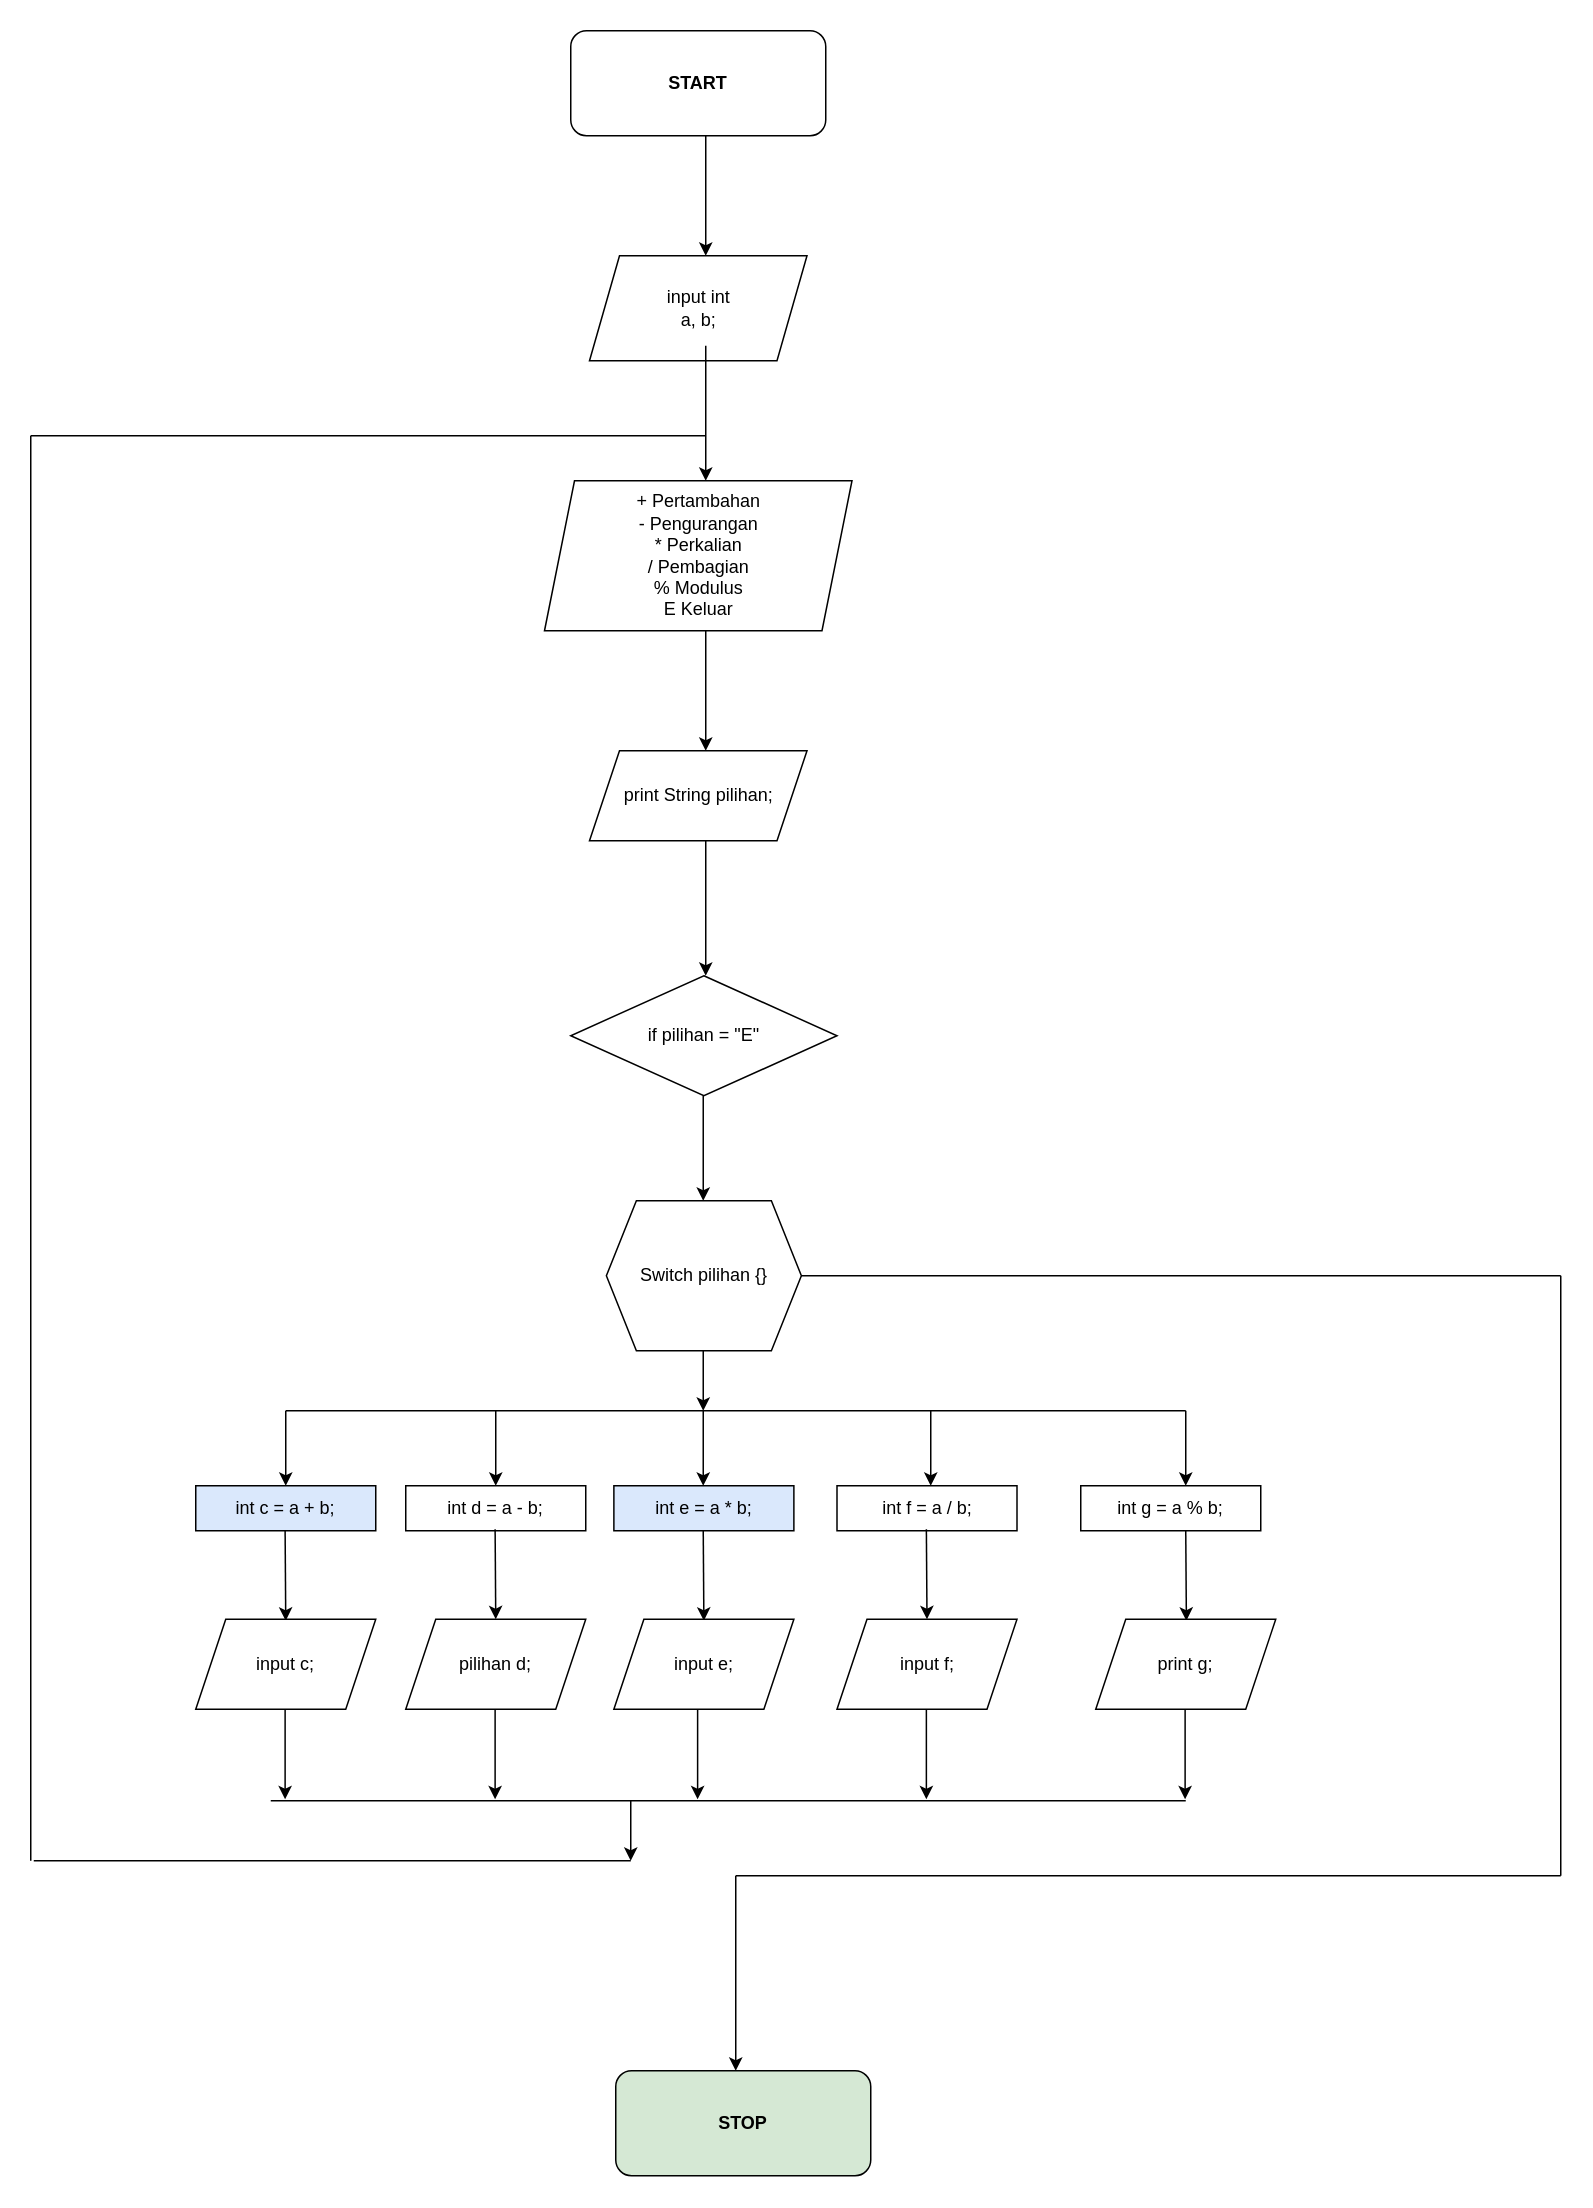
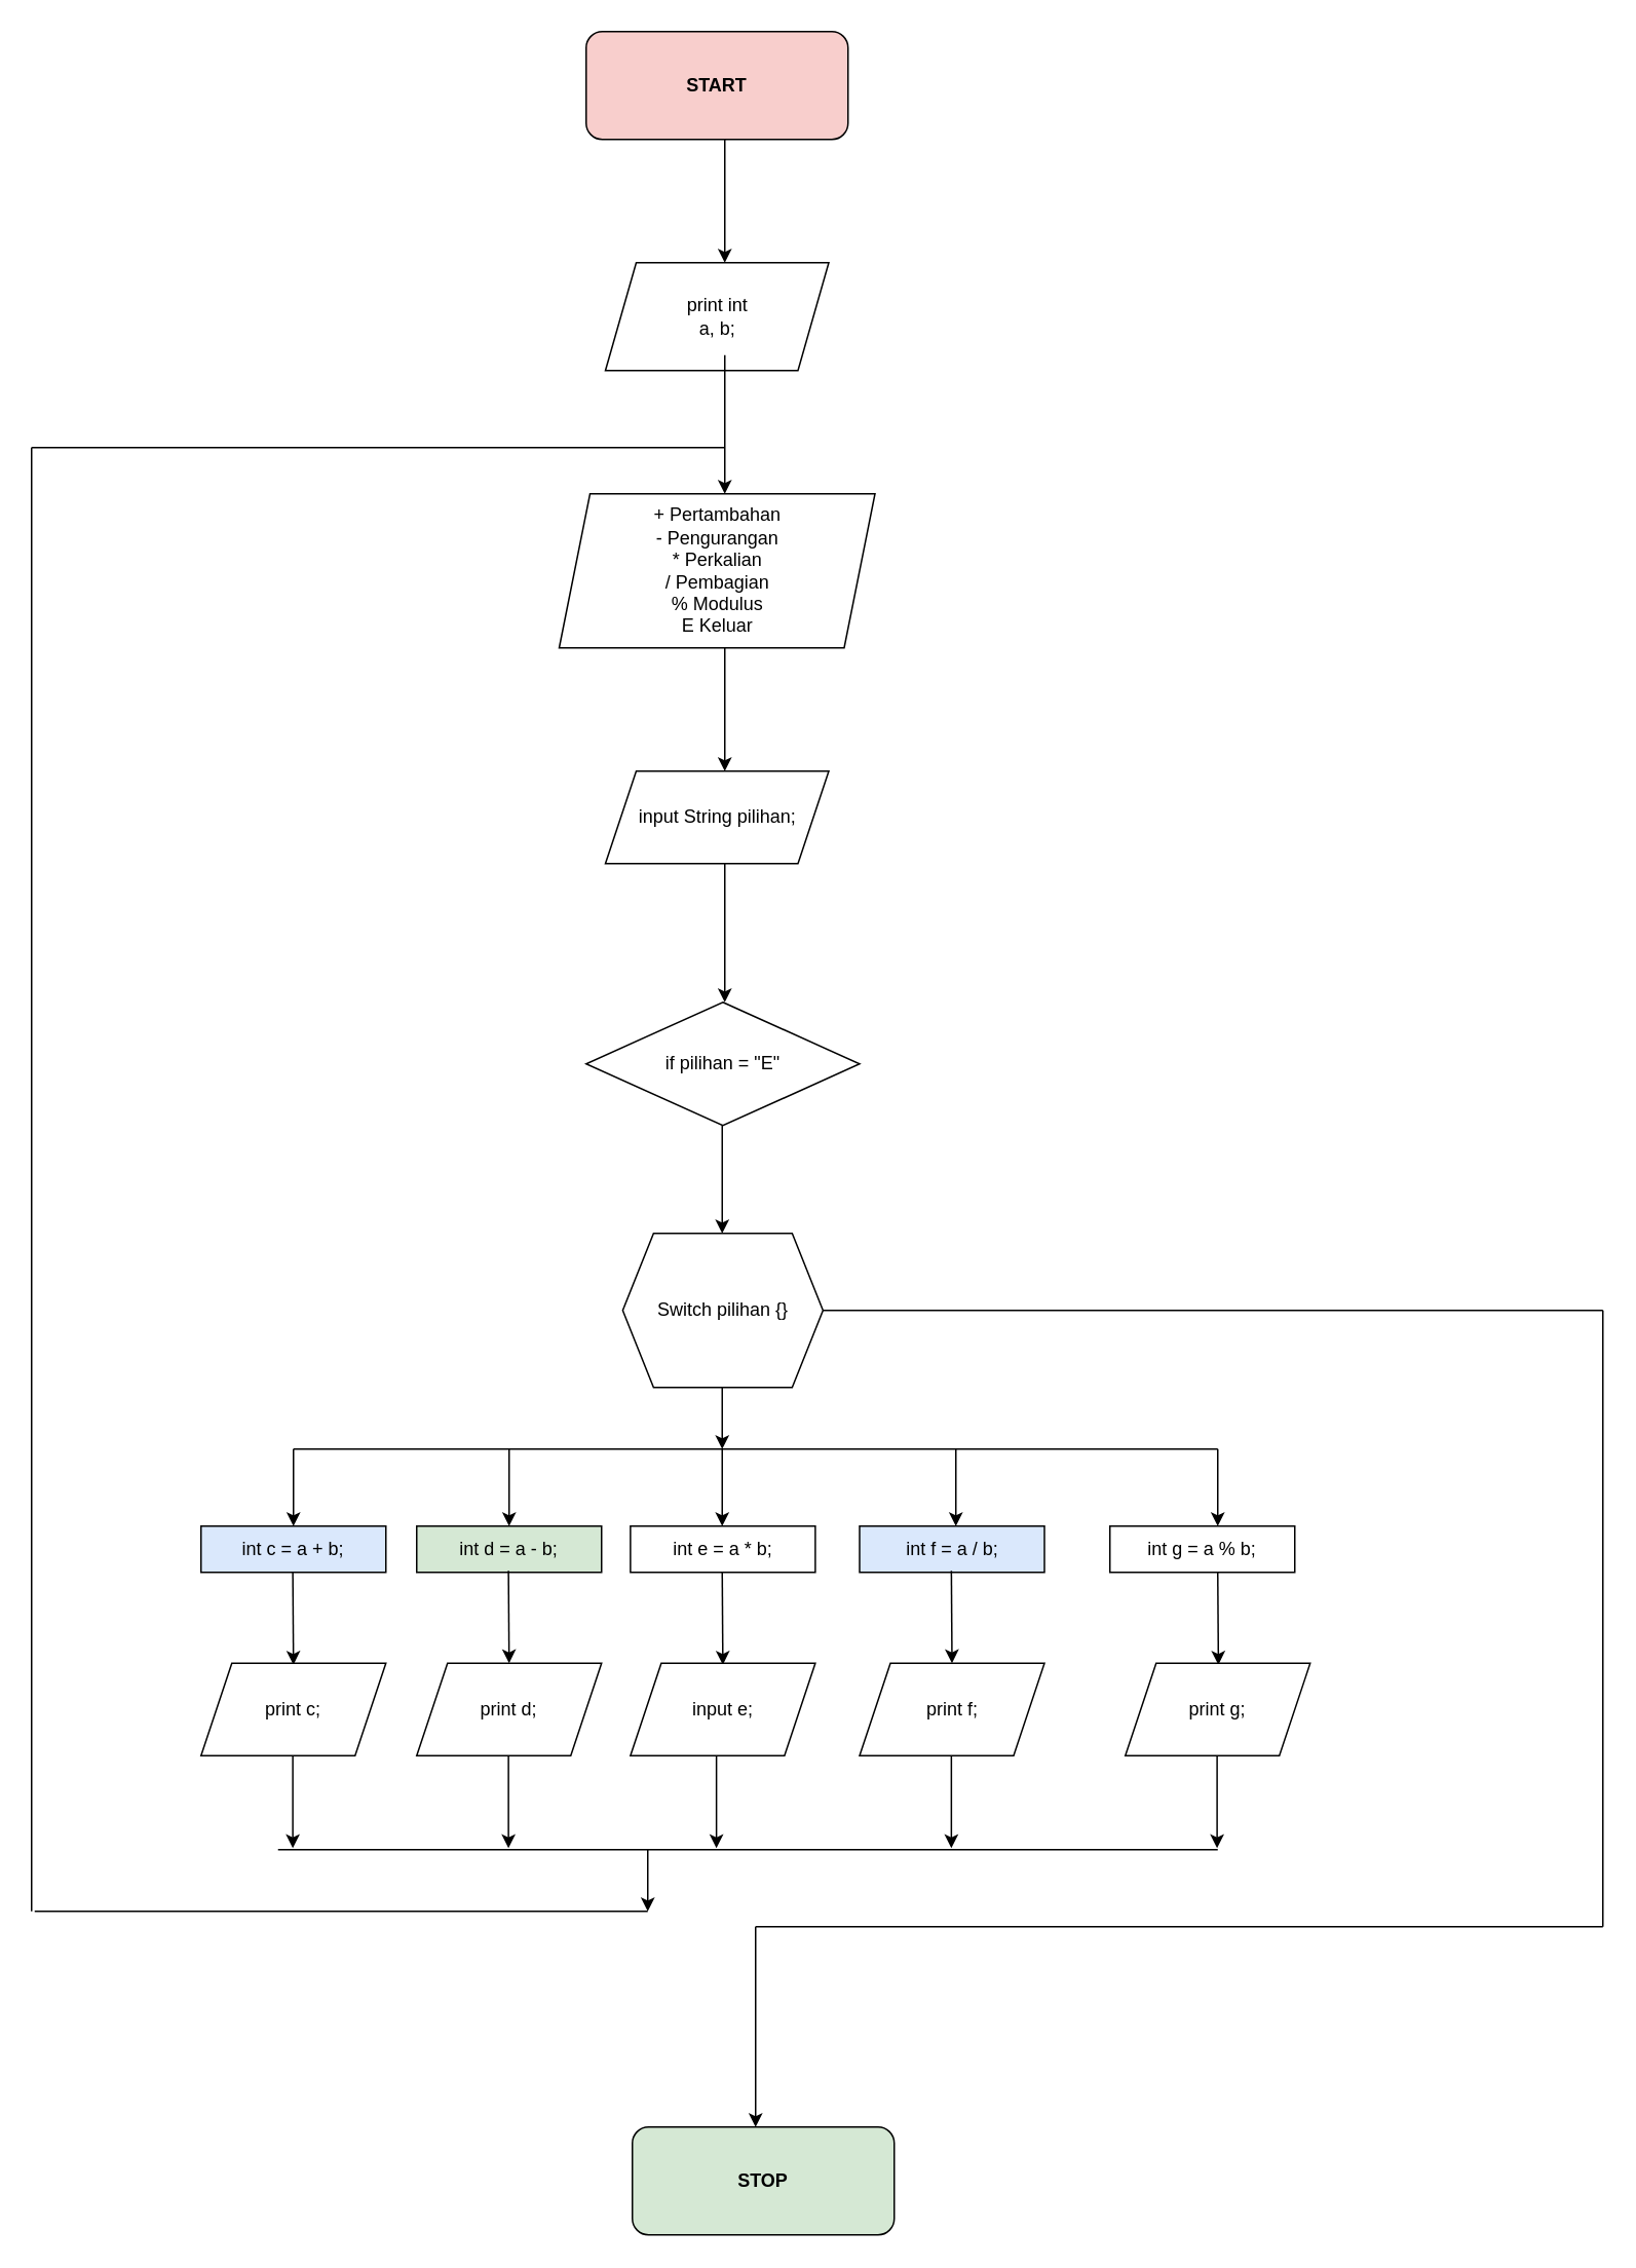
- <mxCell id="2" value="&lt;b&gt;START&lt;/b&gt;" style="rounded=1;whiteSpace=wrap;html=1;" vertex="1" parent="1"><mxGeometry x="380" y="20" width="170" height="70" as="geometry" /></mxCell>
+ <mxCell id="2" value="&lt;b&gt;START&lt;/b&gt;" style="rounded=1;whiteSpace=wrap;html=1;fillColor=#f8cecc;" vertex="1" parent="1"><mxGeometry x="380" y="20" width="170" height="70" as="geometry" /></mxCell>
- <mxCell id="4" value="input int&lt;br&gt;a, b;" style="shape=parallelogram;perimeter=parallelogramPerimeter;whiteSpace=wrap;html=1;fixedSize=1;" vertex="1" parent="1"><mxGeometry x="392.5" y="170" width="145" height="70" as="geometry" /></mxCell>
+ <mxCell id="4" value="print int&lt;br&gt;a, b;" style="shape=parallelogram;perimeter=parallelogramPerimeter;whiteSpace=wrap;html=1;fixedSize=1;" vertex="1" parent="1"><mxGeometry x="392.5" y="170" width="145" height="70" as="geometry" /></mxCell>
- <mxCell id="8" value="print String pilihan;" style="shape=parallelogram;perimeter=parallelogramPerimeter;whiteSpace=wrap;html=1;fixedSize=1;" vertex="1" parent="1"><mxGeometry x="392.5" y="500" width="145" height="60" as="geometry" /></mxCell>
+ <mxCell id="8" value="input String pilihan;" style="shape=parallelogram;perimeter=parallelogramPerimeter;whiteSpace=wrap;html=1;fixedSize=1;" vertex="1" parent="1"><mxGeometry x="392.5" y="500" width="145" height="60" as="geometry" /></mxCell>
- <mxCell id="18" value="int d = a - b;" style="rounded=0;whiteSpace=wrap;html=1;" vertex="1" parent="1"><mxGeometry x="270" y="990" width="120" height="30" as="geometry" /></mxCell>
+ <mxCell id="18" value="int d = a - b;" style="rounded=0;whiteSpace=wrap;html=1;fillColor=#d5e8d4;" vertex="1" parent="1"><mxGeometry x="270" y="990" width="120" height="30" as="geometry" /></mxCell>
- <mxCell id="20" value="int e = a * b;" style="rounded=0;whiteSpace=wrap;html=1;fillColor=#dae8fc;" vertex="1" parent="1"><mxGeometry x="408.75" y="990" width="120" height="30" as="geometry" /></mxCell>
+ <mxCell id="20" value="int e = a * b;" style="rounded=0;whiteSpace=wrap;html=1;" vertex="1" parent="1"><mxGeometry x="408.75" y="990" width="120" height="30" as="geometry" /></mxCell>
- <mxCell id="22" value="int f = a / b;" style="rounded=0;whiteSpace=wrap;html=1;" vertex="1" parent="1"><mxGeometry x="557.5" y="990" width="120" height="30" as="geometry" /></mxCell>
+ <mxCell id="22" value="int f = a / b;" style="rounded=0;whiteSpace=wrap;html=1;fillColor=#dae8fc;" vertex="1" parent="1"><mxGeometry x="557.5" y="990" width="120" height="30" as="geometry" /></mxCell>
- <mxCell id="26" value="input c;" style="shape=parallelogram;perimeter=parallelogramPerimeter;whiteSpace=wrap;html=1;fixedSize=1;" vertex="1" parent="1"><mxGeometry x="130" y="1079" width="120" height="60" as="geometry" /></mxCell>
+ <mxCell id="26" value="print c;" style="shape=parallelogram;perimeter=parallelogramPerimeter;whiteSpace=wrap;html=1;fixedSize=1;" vertex="1" parent="1"><mxGeometry x="130" y="1079" width="120" height="60" as="geometry" /></mxCell>
- <mxCell id="28" value="pilihan d;" style="shape=parallelogram;perimeter=parallelogramPerimeter;whiteSpace=wrap;html=1;fixedSize=1;" vertex="1" parent="1"><mxGeometry x="270" y="1079" width="120" height="60" as="geometry" /></mxCell>
+ <mxCell id="28" value="print d;" style="shape=parallelogram;perimeter=parallelogramPerimeter;whiteSpace=wrap;html=1;fixedSize=1;" vertex="1" parent="1"><mxGeometry x="270" y="1079" width="120" height="60" as="geometry" /></mxCell>
- <mxCell id="32" value="input f;" style="shape=parallelogram;perimeter=parallelogramPerimeter;whiteSpace=wrap;html=1;fixedSize=1;" vertex="1" parent="1"><mxGeometry x="557.5" y="1079" width="120" height="60" as="geometry" /></mxCell>
+ <mxCell id="32" value="print f;" style="shape=parallelogram;perimeter=parallelogramPerimeter;whiteSpace=wrap;html=1;fixedSize=1;" vertex="1" parent="1"><mxGeometry x="557.5" y="1079" width="120" height="60" as="geometry" /></mxCell>
